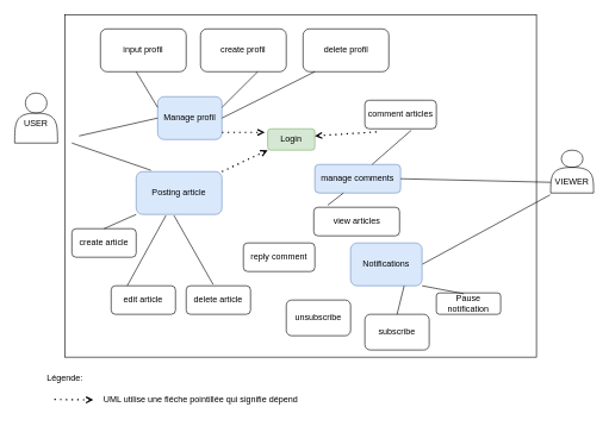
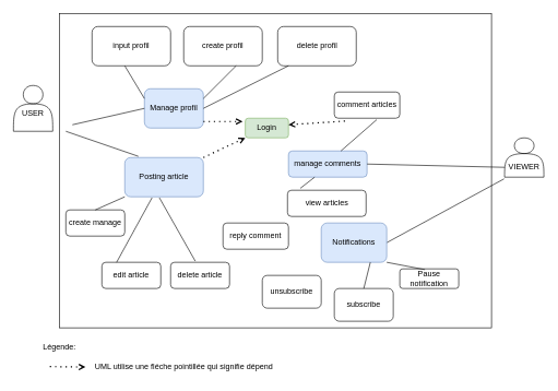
- <mxCell id="13" value="create article" style="rounded=1;whiteSpace=wrap;html=1;" vertex="1" parent="1"><mxGeometry x="100" y="320" width="90" height="40" as="geometry" /></mxCell>
+ <mxCell id="13" value="create manage" style="rounded=1;whiteSpace=wrap;html=1;" vertex="1" parent="1"><mxGeometry x="100" y="320" width="90" height="40" as="geometry" /></mxCell>
